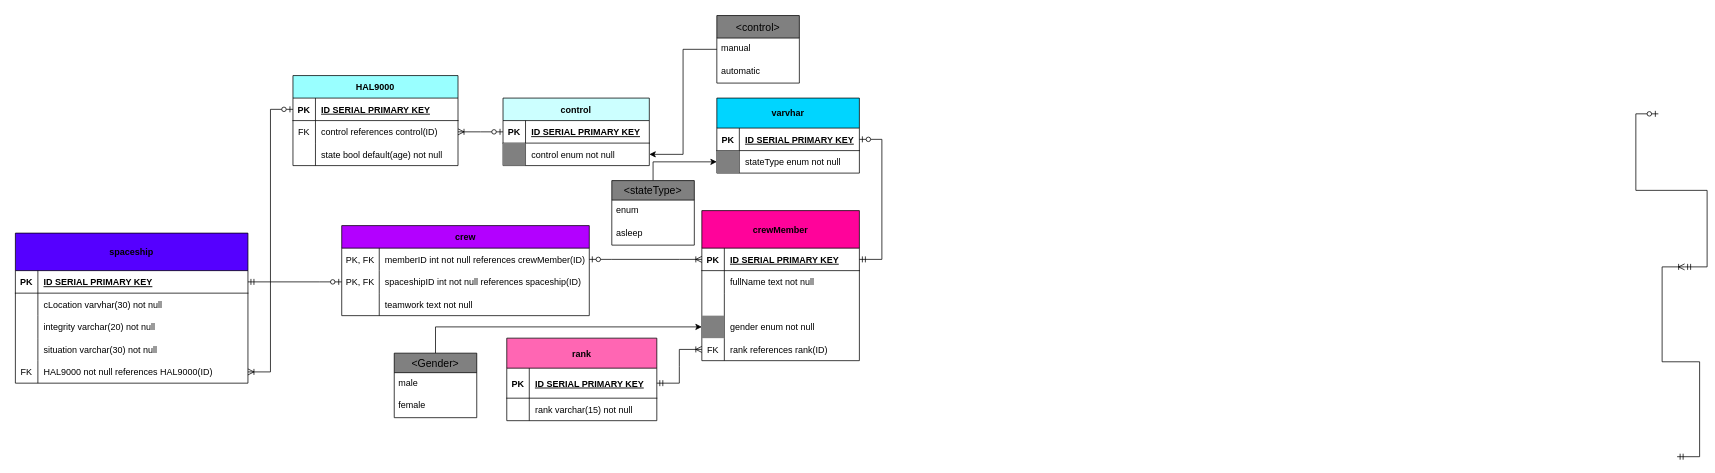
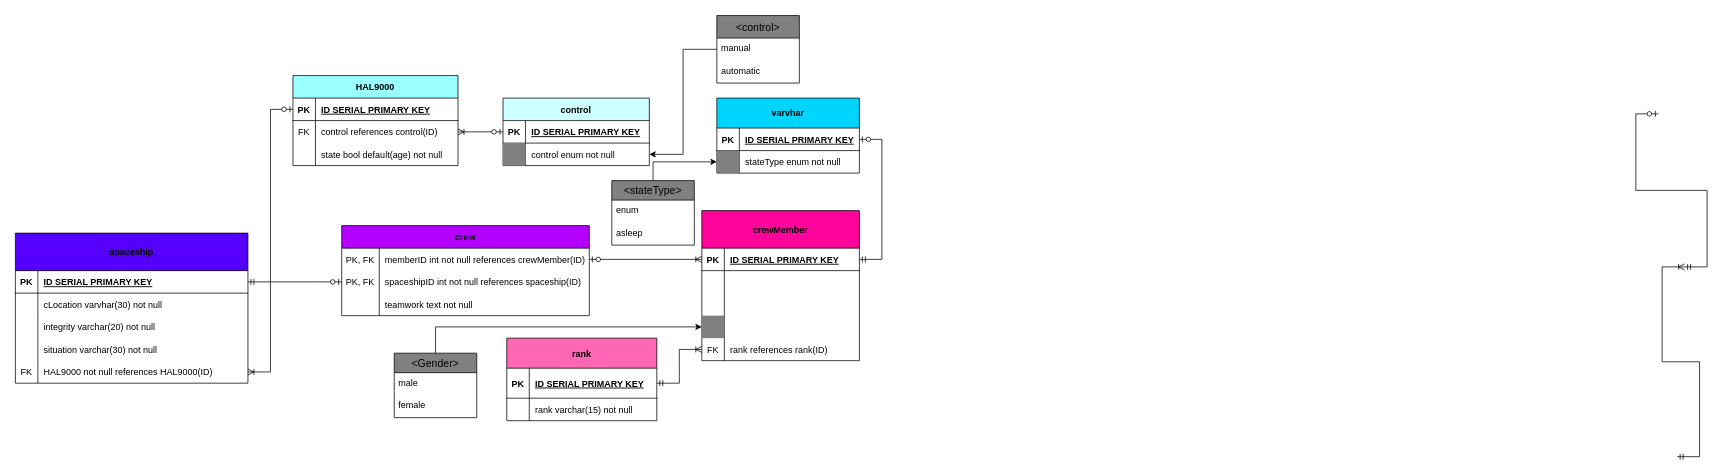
- <mxCell id="33" value="fullName text not null" style="shape=partialRectangle;overflow=hidden;connectable=0;fillColor=none;top=0;left=0;bottom=0;right=0;align=left;spacingLeft=6;" parent="31" vertex="1"><mxGeometry x="30" width="180" height="30" as="geometry"><mxRectangle width="180" height="30" as="alternateBounds" /></mxGeometry></mxCell>
- <mxCell id="38" value="gender enum not null" style="shape=partialRectangle;overflow=hidden;connectable=0;fillColor=none;top=0;left=0;bottom=0;right=0;align=left;spacingLeft=6;" parent="36" vertex="1"><mxGeometry x="30" width="180" height="30" as="geometry"><mxRectangle width="180" height="30" as="alternateBounds" /></mxGeometry></mxCell>
